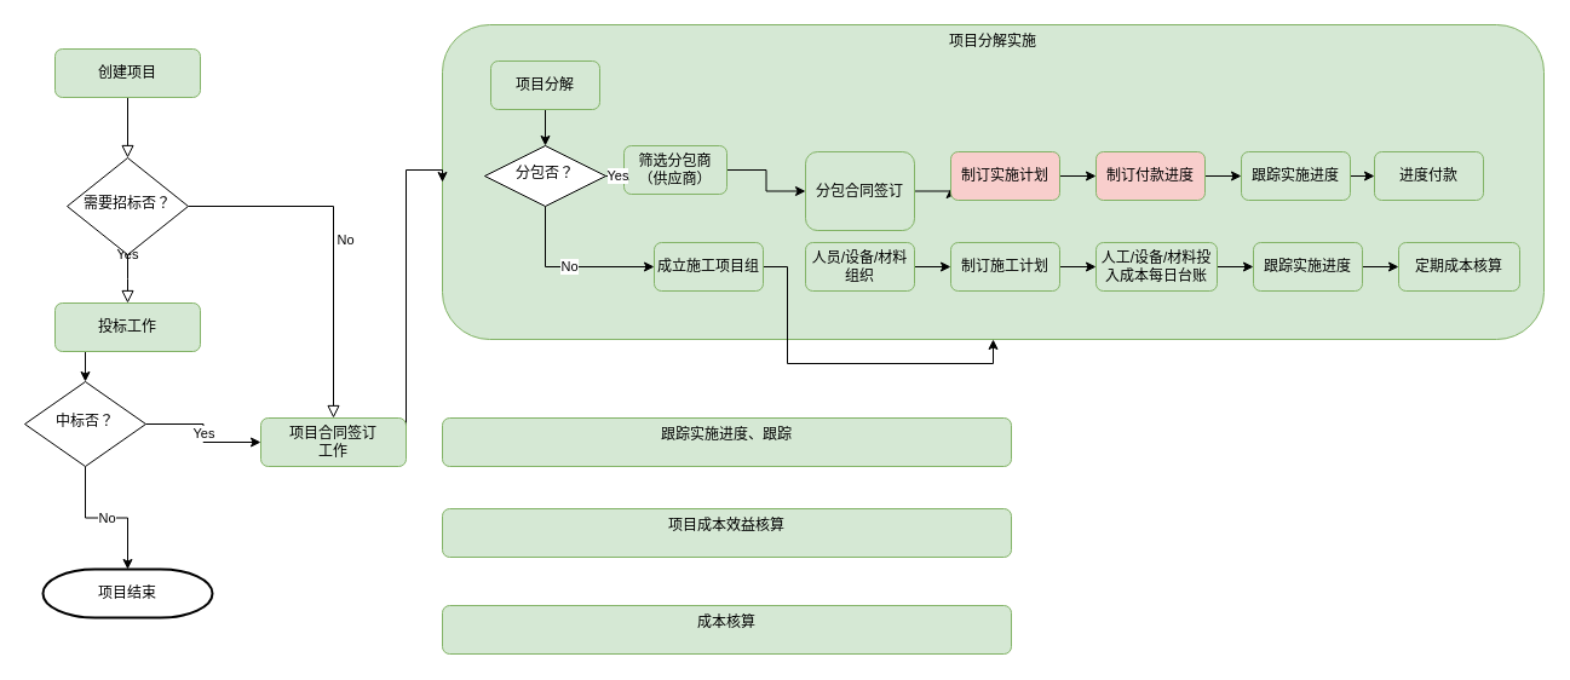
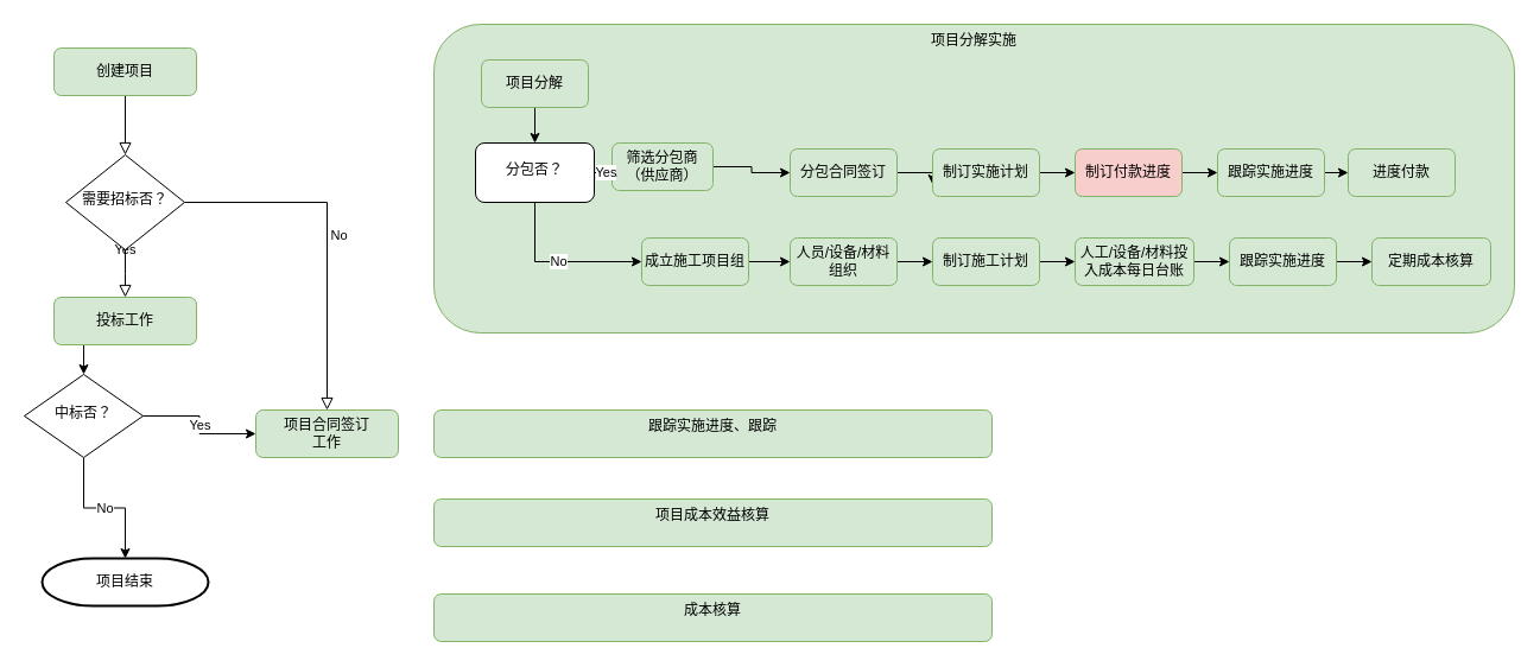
- <mxCell id="24" value="分包否？" style="rhombus;whiteSpace=wrap;html=1;shadow=0;fontFamily=Helvetica;fontSize=12;align=center;strokeWidth=1;spacing=6;spacingTop=-4;" vertex="1" parent="1"><mxGeometry x="400" y="120" width="100" height="50" as="geometry" /></mxCell>
+ <mxCell id="24" value="分包否？" style="whiteSpace=wrap;html=1;shadow=0;fontFamily=Helvetica;fontSize=12;align=center;strokeWidth=1;spacing=6;spacingTop=-4;rounded=1;" vertex="1" parent="1"><mxGeometry x="400" y="120" width="100" height="50" as="geometry" /></mxCell>
- <mxCell id="28" value="制订实施计划" style="rounded=1;whiteSpace=wrap;html=1;fontSize=12;glass=0;strokeWidth=1;shadow=0;fillColor=#f8cecc;strokeColor=#82b366;" vertex="1" parent="1"><mxGeometry x="785" y="125" width="90" height="40" as="geometry" /></mxCell>
+ <mxCell id="28" value="制订实施计划" style="rounded=1;whiteSpace=wrap;html=1;fontSize=12;glass=0;strokeWidth=1;shadow=0;fillColor=#d5e8d4;strokeColor=#82b366;" vertex="1" parent="1"><mxGeometry x="785" y="125" width="90" height="40" as="geometry" /></mxCell>
- <mxCell id="26" value="分包合同签订" style="rounded=1;whiteSpace=wrap;html=1;fontSize=12;glass=0;strokeWidth=1;shadow=0;fillColor=#d5e8d4;strokeColor=#82b366;" vertex="1" parent="1"><mxGeometry x="665" y="125" width="90" height="65" as="geometry" /></mxCell>
+ <mxCell id="26" value="分包合同签订" style="rounded=1;whiteSpace=wrap;html=1;fontSize=12;glass=0;strokeWidth=1;shadow=0;fillColor=#d5e8d4;strokeColor=#82b366;" vertex="1" parent="1"><mxGeometry x="665" y="125" width="90" height="40" as="geometry" /></mxCell>
- <mxCell id="10" style="edgeStyle=orthogonalEdgeStyle;rounded=0;orthogonalLoop=1;jettySize=auto;html=1;exitX=1;exitY=0.5;exitDx=0;exitDy=0;entryX=0;entryY=0.5;entryDx=0;entryDy=0;" edge="1" parent="1" source="11" target="2"><mxGeometry relative="1" as="geometry"><mxPoint x="385" y="365" as="targetPoint" /><Array as="points"><mxPoint x="335" y="140" /><mxPoint x="365" y="140" /></Array></mxGeometry></mxCell>
- <mxCell id="20" style="edgeStyle=orthogonalEdgeStyle;rounded=0;orthogonalLoop=1;jettySize=auto;html=1;exitX=1;exitY=0.5;exitDx=0;exitDy=0;" edge="1" parent="1" source="21" target="2"><mxGeometry relative="1" as="geometry" /></mxCell>
+ <mxCell id="20" style="edgeStyle=orthogonalEdgeStyle;rounded=0;orthogonalLoop=1;jettySize=auto;html=1;exitX=1;exitY=0.5;exitDx=0;exitDy=0;entryX=0;entryY=0.5;entryDx=0;entryDy=0;" edge="1" parent="1" source="21" target="35"><mxGeometry relative="1" as="geometry" /></mxCell>
